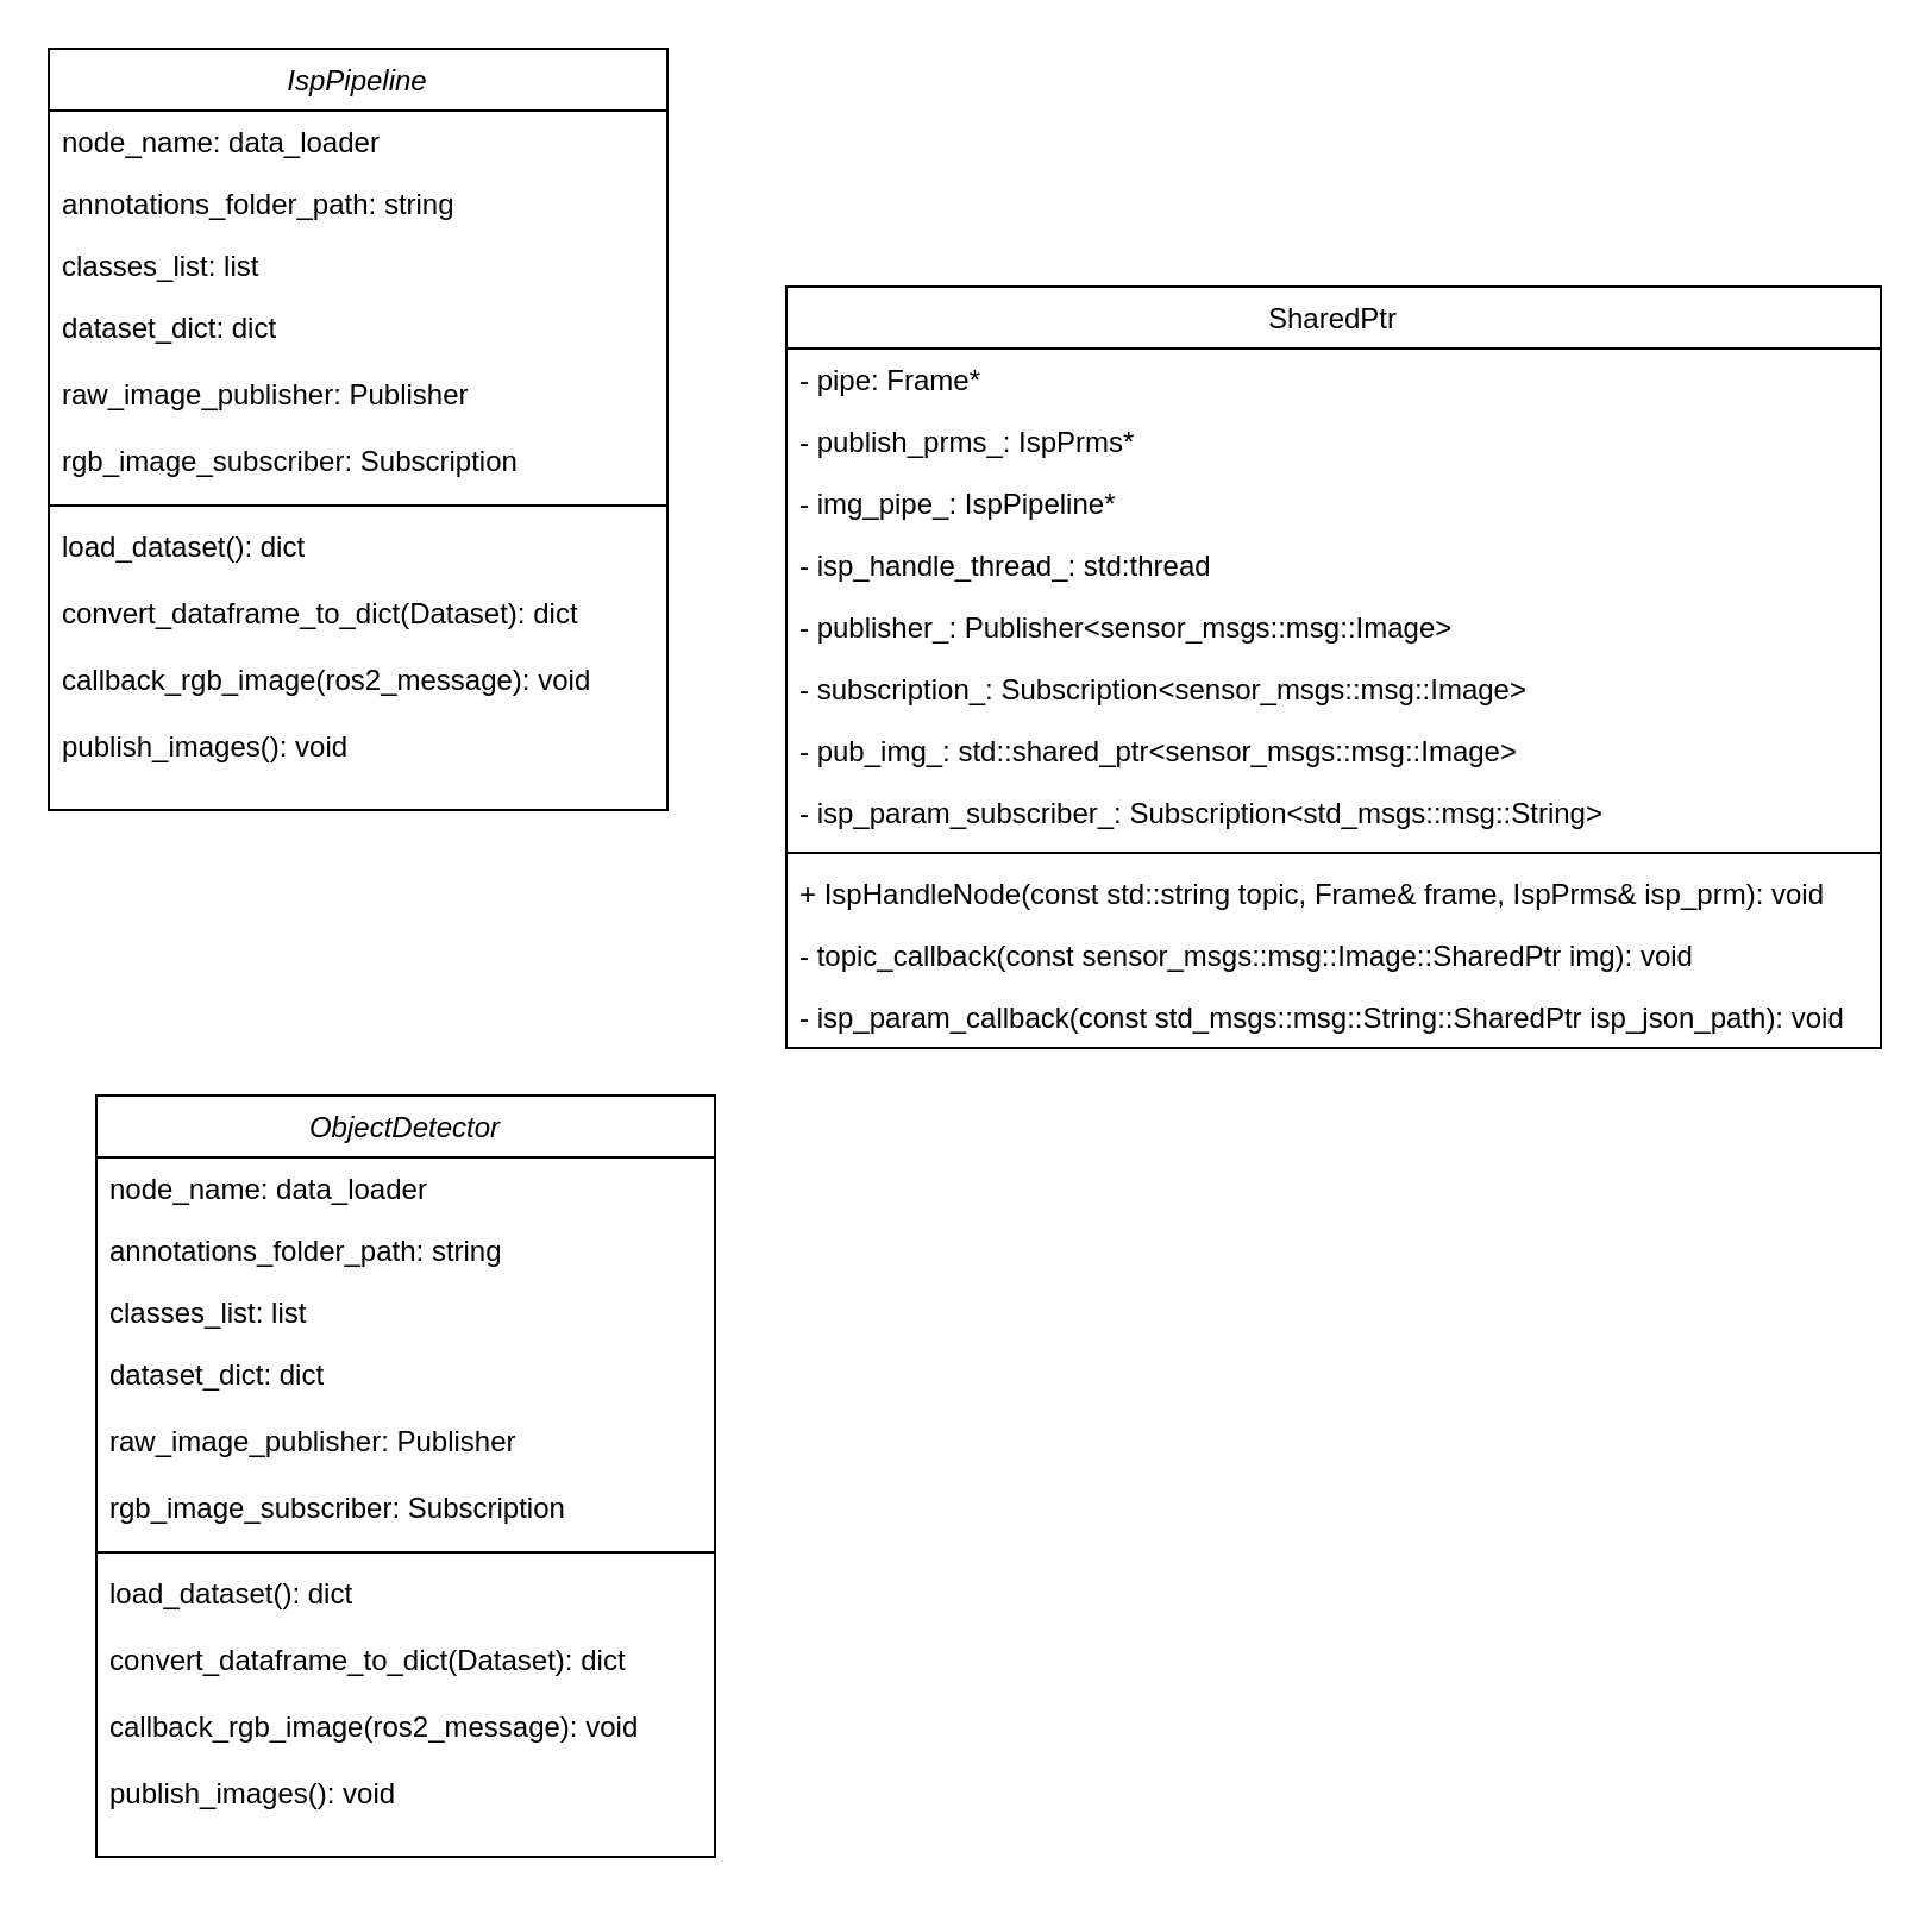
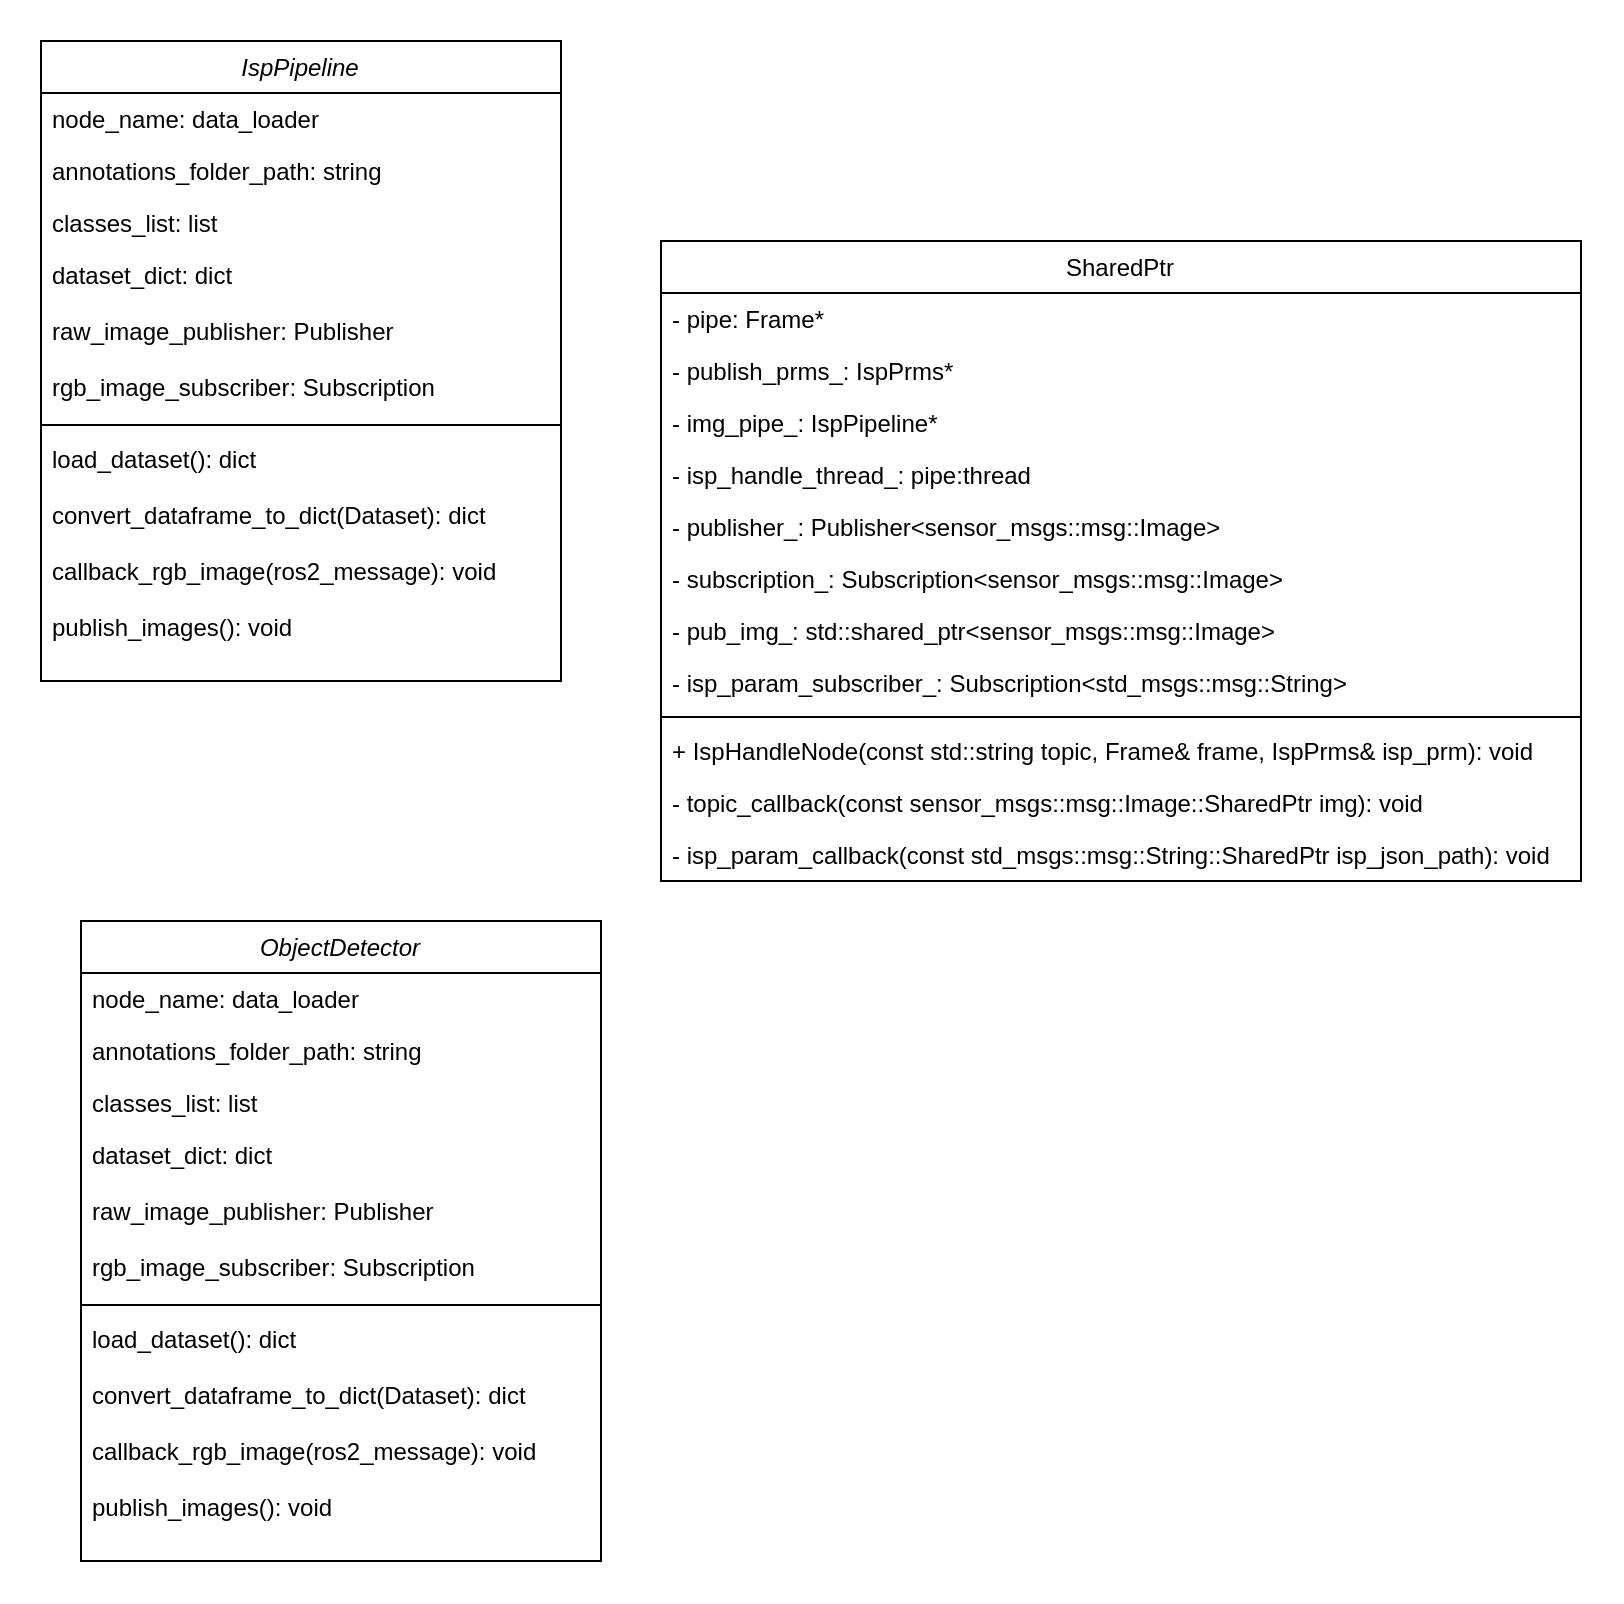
- <mxCell id="18" value="- isp_handle_thread_: std:thread" style="text;align=left;verticalAlign=top;spacingLeft=4;spacingRight=4;overflow=hidden;rotatable=0;points=[[0,0.5],[1,0.5]];portConstraint=eastwest;rounded=0;shadow=0;html=0;" parent="14" vertex="1"><mxGeometry y="104" width="460" height="26" as="geometry" /></mxCell>
+ <mxCell id="18" value="- isp_handle_thread_: pipe:thread" style="text;align=left;verticalAlign=top;spacingLeft=4;spacingRight=4;overflow=hidden;rotatable=0;points=[[0,0.5],[1,0.5]];portConstraint=eastwest;rounded=0;shadow=0;html=0;" parent="14" vertex="1"><mxGeometry y="104" width="460" height="26" as="geometry" /></mxCell>
